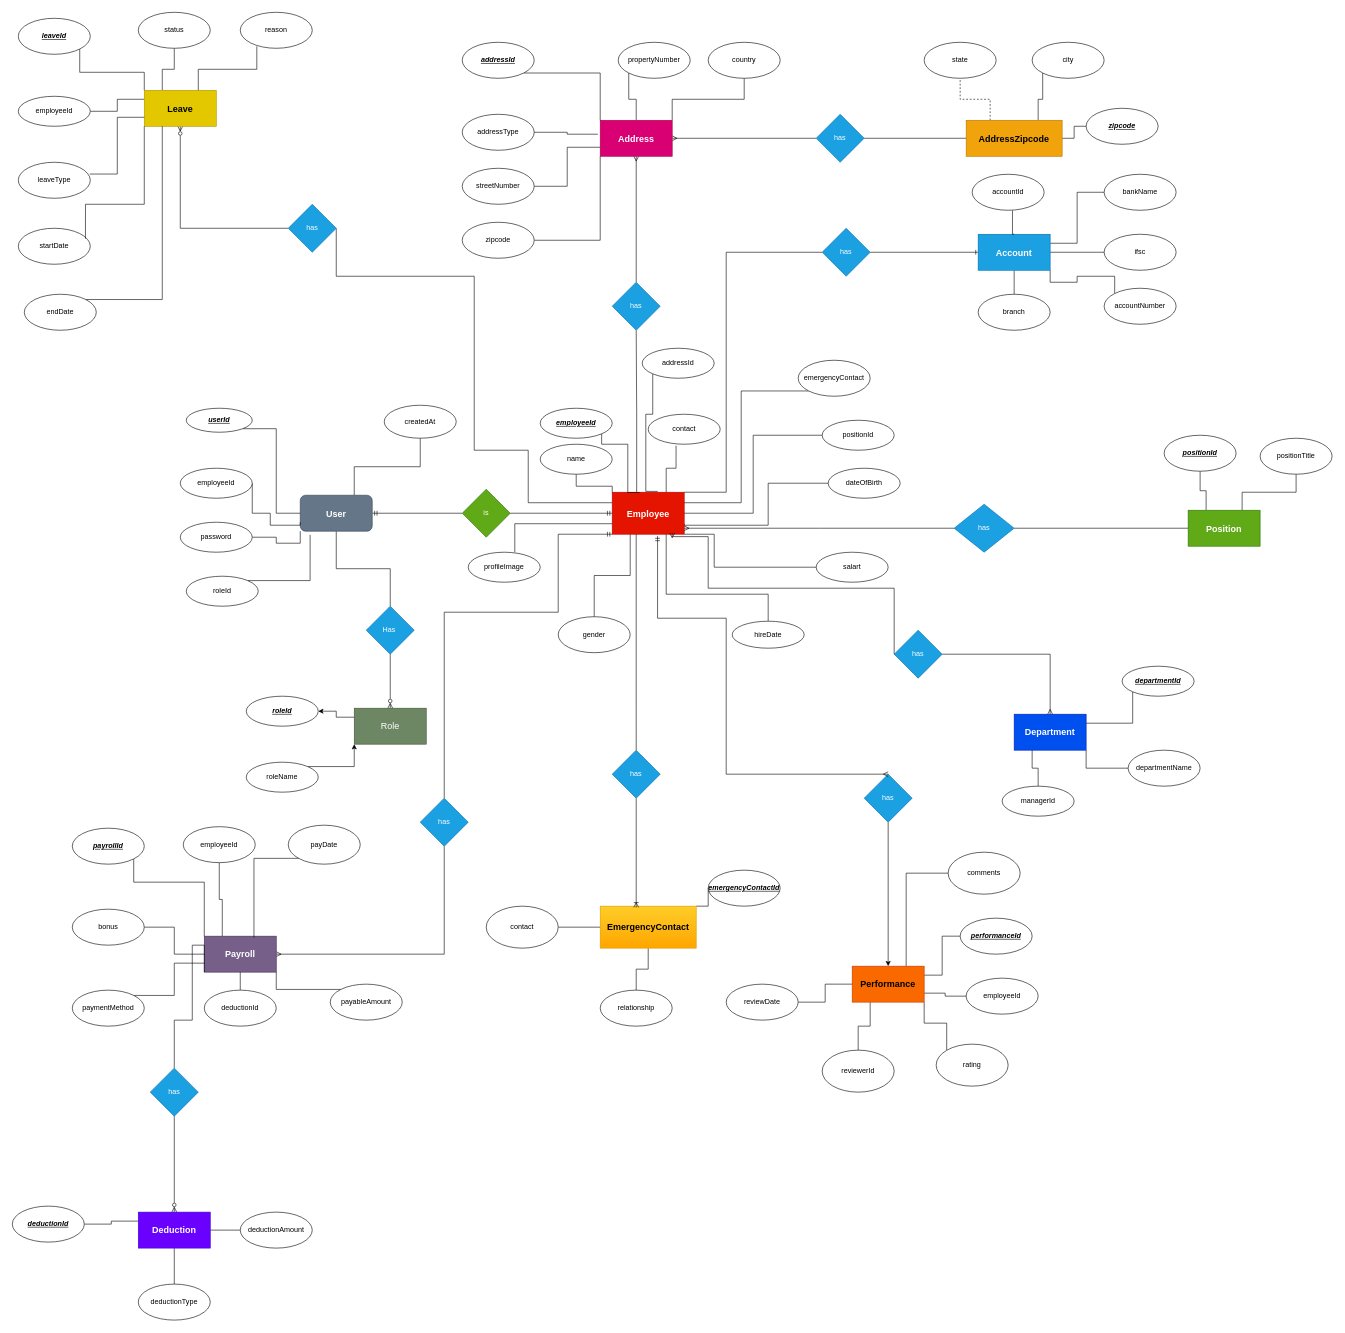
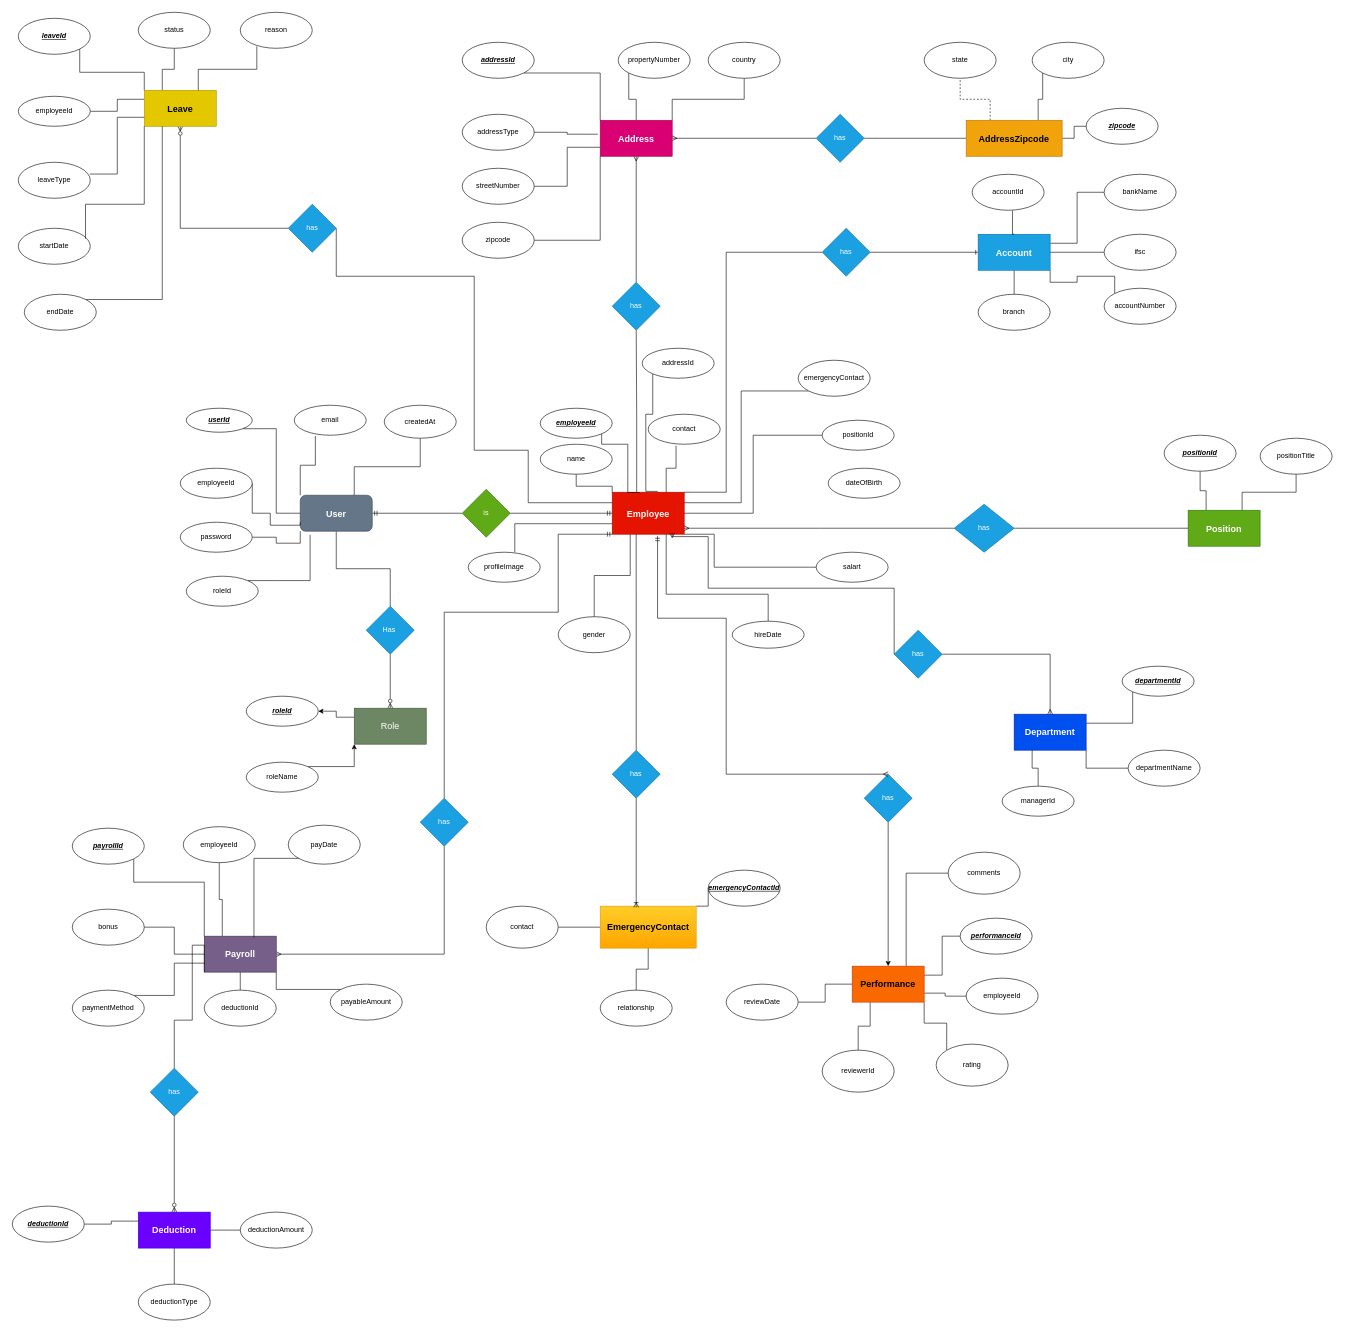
+ <mxCell id="9" value="email" style="ellipse;whiteSpace=wrap;html=1;" parent="1" vertex="1"><mxGeometry x="490" y="675" width="120" height="50" as="geometry" /></mxCell>
+ <mxCell id="8" style="edgeStyle=orthogonalEdgeStyle;rounded=0;orthogonalLoop=1;jettySize=auto;html=1;exitX=0.293;exitY=1.024;exitDx=0;exitDy=0;entryX=0;entryY=0;entryDx=0;entryDy=0;exitPerimeter=0;endArrow=none;endFill=0;" parent="1" source="9" target="5" edge="1"><mxGeometry relative="1" as="geometry" /></mxCell>
- <mxCell id="25" style="edgeStyle=orthogonalEdgeStyle;rounded=0;orthogonalLoop=1;jettySize=auto;html=1;exitX=1;exitY=0.75;exitDx=0;exitDy=0;entryX=0;entryY=0.5;entryDx=0;entryDy=0;endArrow=none;endFill=0;" parent="1" source="31" target="50" edge="1"><mxGeometry relative="1" as="geometry"><Array as="points"><mxPoint x="1280" y="875" /><mxPoint x="1280" y="805" /></Array></mxGeometry></mxCell>
